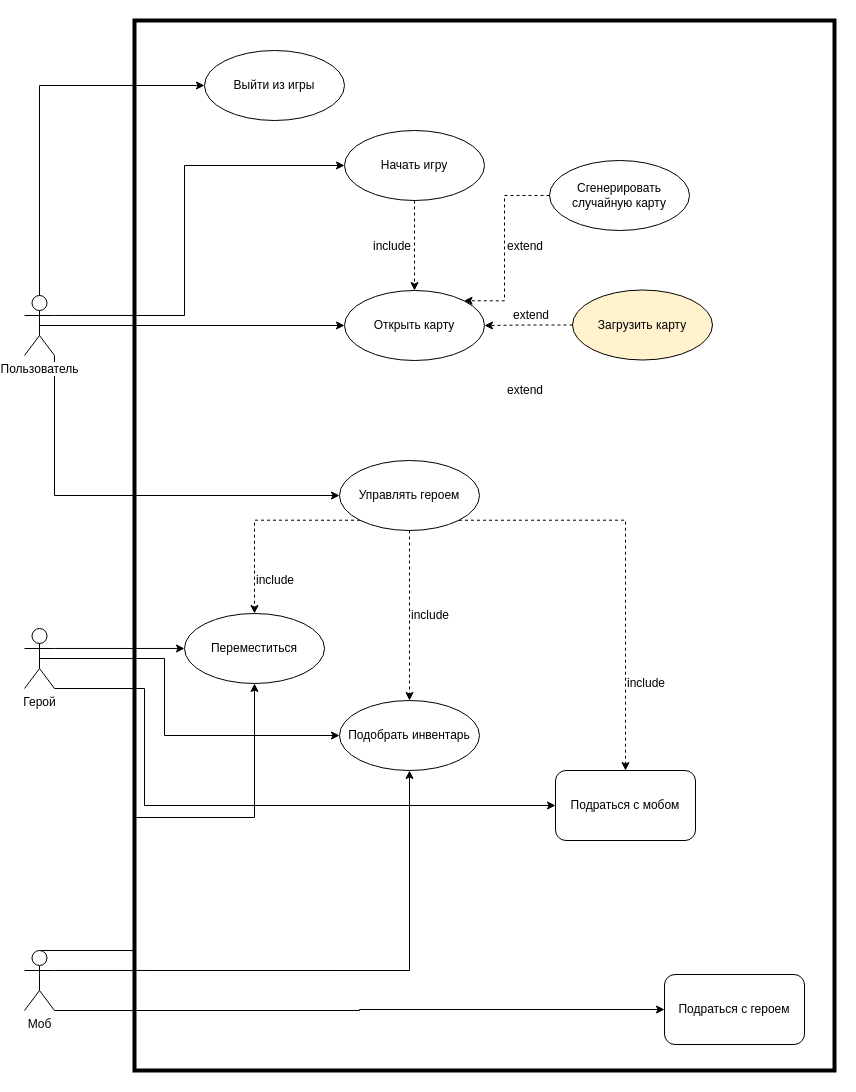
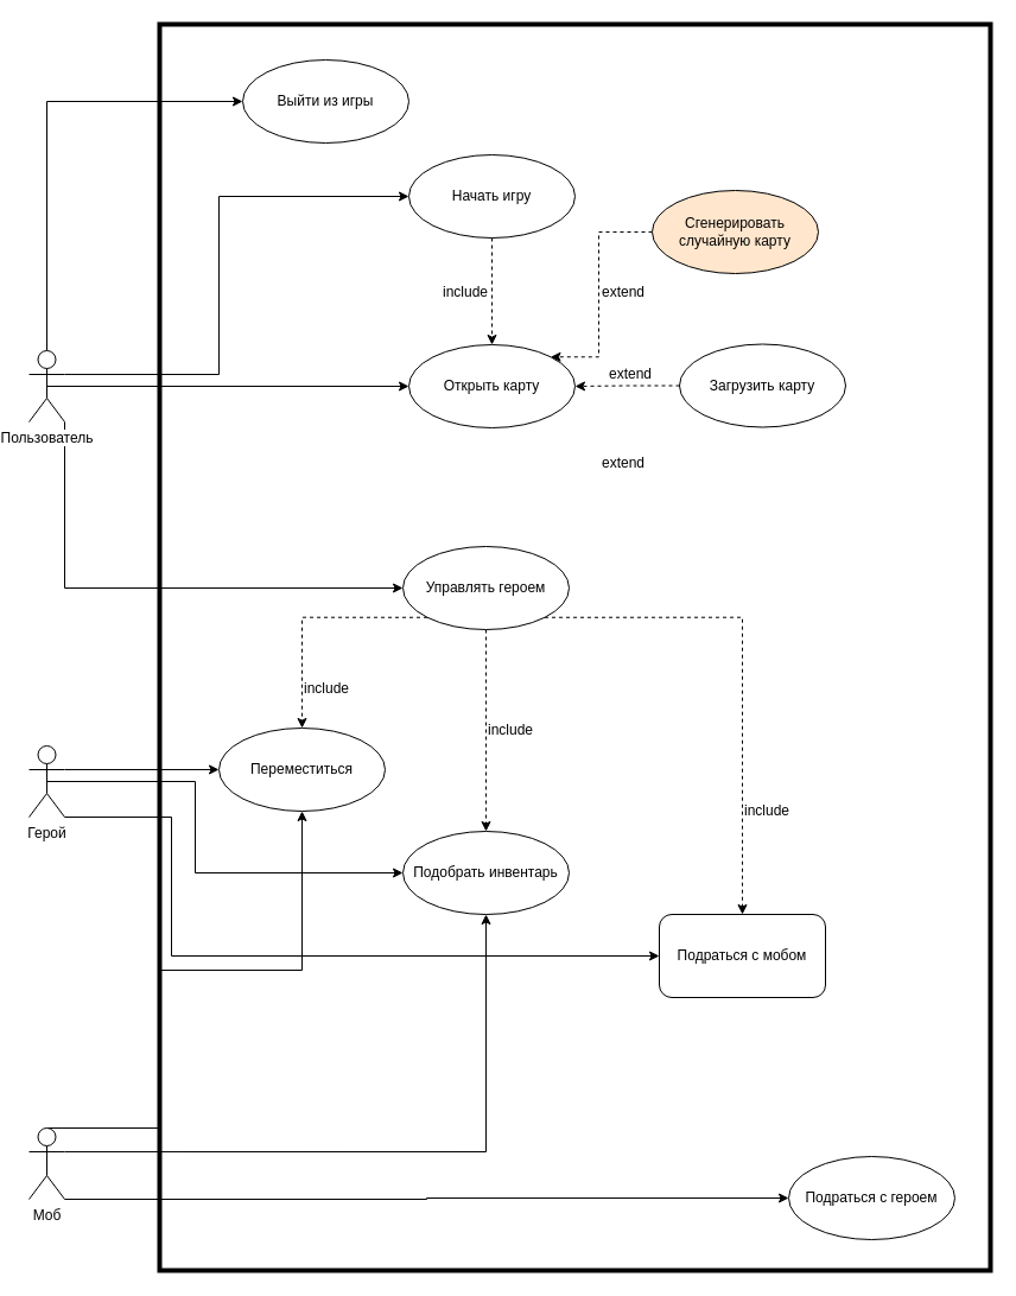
- <mxCell id="10" value="Сгенерировать случайную карту" style="ellipse;whiteSpace=wrap;html=1;" parent="1" vertex="1"><mxGeometry x="545" y="160" width="140" height="70" as="geometry" /></mxCell>
+ <mxCell id="10" value="Сгенерировать случайную карту" style="ellipse;whiteSpace=wrap;html=1;fillColor=#ffe6cc;" parent="1" vertex="1"><mxGeometry x="545" y="160" width="140" height="70" as="geometry" /></mxCell>
- <mxCell id="12" value="Загрузить карту" style="ellipse;whiteSpace=wrap;html=1;fillColor=#fff2cc;" parent="1" vertex="1"><mxGeometry x="568" y="289.5" width="140" height="70" as="geometry" /></mxCell>
+ <mxCell id="12" value="Загрузить карту" style="ellipse;whiteSpace=wrap;html=1;" parent="1" vertex="1"><mxGeometry x="568" y="289.5" width="140" height="70" as="geometry" /></mxCell>
- <mxCell id="37" value="&lt;div&gt;Подраться с героем&lt;br&gt;&lt;/div&gt;" style="whiteSpace=wrap;html=1;rounded=1;" vertex="1" parent="1"><mxGeometry x="660" y="974" width="140" height="70" as="geometry" /></mxCell>
+ <mxCell id="37" value="&lt;div&gt;Подраться с героем&lt;br&gt;&lt;/div&gt;" style="ellipse;whiteSpace=wrap;html=1;" vertex="1" parent="1"><mxGeometry x="660" y="974" width="140" height="70" as="geometry" /></mxCell>
